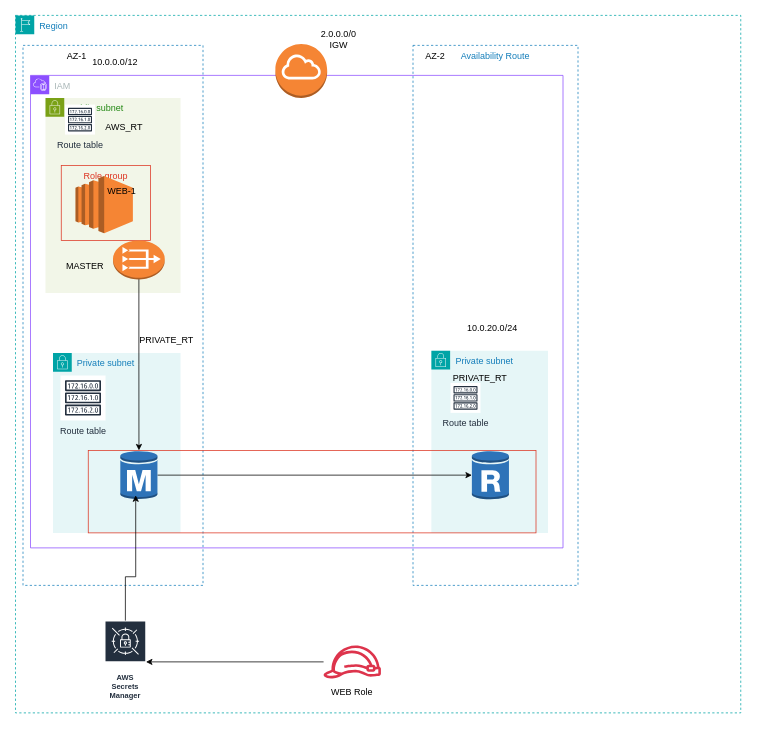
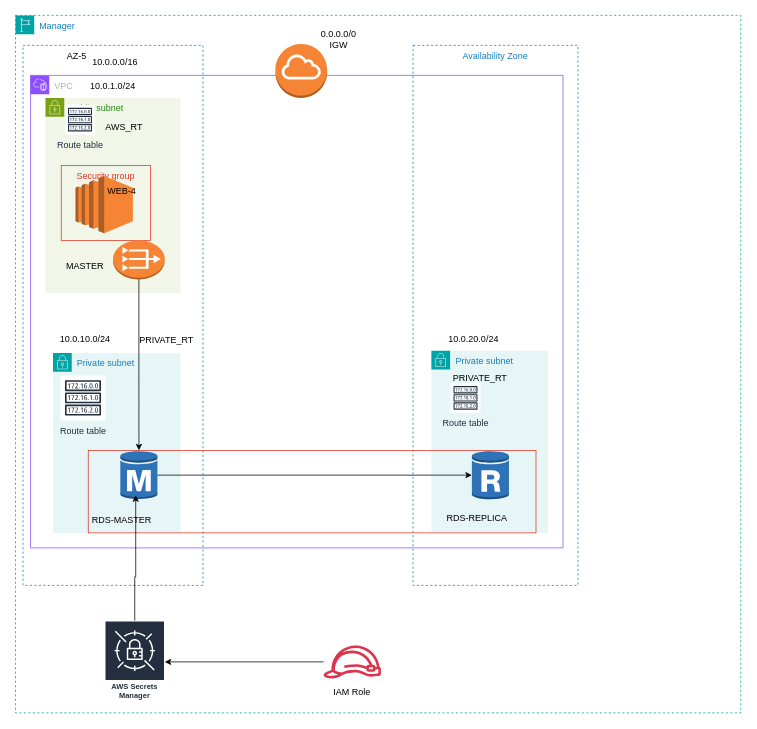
- <mxCell id="2" value="Region" style="points=[[0,0],[0.25,0],[0.5,0],[0.75,0],[1,0],[1,0.25],[1,0.5],[1,0.75],[1,1],[0.75,1],[0.5,1],[0.25,1],[0,1],[0,0.75],[0,0.5],[0,0.25]];outlineConnect=0;gradientColor=none;html=1;whiteSpace=wrap;fontSize=12;fontStyle=0;container=1;pointerEvents=0;collapsible=0;recursiveResize=0;shape=mxgraph.aws4.group;grIcon=mxgraph.aws4.group_region;strokeColor=#00A4A6;fillColor=none;verticalAlign=top;align=left;spacingLeft=30;fontColor=#147EBA;dashed=1;" vertex="1" parent="1"><mxGeometry x="20" y="20" width="967" height="930" as="geometry" /></mxCell>
+ <mxCell id="2" value="Manager" style="points=[[0,0],[0.25,0],[0.5,0],[0.75,0],[1,0],[1,0.25],[1,0.5],[1,0.75],[1,1],[0.75,1],[0.5,1],[0.25,1],[0,1],[0,0.75],[0,0.5],[0,0.25]];outlineConnect=0;gradientColor=none;html=1;whiteSpace=wrap;fontSize=12;fontStyle=0;container=1;pointerEvents=0;collapsible=0;recursiveResize=0;shape=mxgraph.aws4.group;grIcon=mxgraph.aws4.group_region;strokeColor=#00A4A6;fillColor=none;verticalAlign=top;align=left;spacingLeft=30;fontColor=#147EBA;dashed=1;" vertex="1" parent="1"><mxGeometry x="20" y="20" width="967" height="930" as="geometry" /></mxCell>
- <mxCell id="25" value="2.0.0.0/0&lt;div&gt;IGW&lt;/div&gt;" style="text;html=1;align=center;verticalAlign=middle;whiteSpace=wrap;rounded=0;" vertex="1" parent="2"><mxGeometry x="401" y="17" width="60" height="30" as="geometry" /></mxCell>
+ <mxCell id="25" value="0.0.0.0/0&lt;div&gt;IGW&lt;/div&gt;" style="text;html=1;align=center;verticalAlign=middle;whiteSpace=wrap;rounded=0;" vertex="1" parent="2"><mxGeometry x="401" y="17" width="60" height="30" as="geometry" /></mxCell>
- <mxCell id="4" value="Availability Route" style="fillColor=none;strokeColor=#147EBA;dashed=1;verticalAlign=top;fontStyle=0;fontColor=#147EBA;whiteSpace=wrap;html=1;" vertex="1" parent="2"><mxGeometry x="530" y="40" width="220" height="720" as="geometry" /></mxCell>
+ <mxCell id="4" value="Availability Zone" style="fillColor=none;strokeColor=#147EBA;dashed=1;verticalAlign=top;fontStyle=0;fontColor=#147EBA;whiteSpace=wrap;html=1;" vertex="1" parent="2"><mxGeometry x="530" y="40" width="220" height="720" as="geometry" /></mxCell>
- <mxCell id="23" value="AZ-1" style="text;html=1;align=center;verticalAlign=middle;whiteSpace=wrap;rounded=0;" vertex="1" parent="2"><mxGeometry x="52" y="40" width="60" height="30" as="geometry" /></mxCell>
+ <mxCell id="23" value="AZ-5" style="text;html=1;align=center;verticalAlign=middle;whiteSpace=wrap;rounded=0;" vertex="1" parent="2"><mxGeometry x="52" y="40" width="60" height="30" as="geometry" /></mxCell>
- <mxCell id="24" value="AZ-2" style="text;html=1;align=center;verticalAlign=middle;whiteSpace=wrap;rounded=0;" vertex="1" parent="2"><mxGeometry x="530" y="40" width="60" height="30" as="geometry" /></mxCell>
- <mxCell id="26" value="10.0.0.0/12" style="text;html=1;align=center;verticalAlign=middle;whiteSpace=wrap;rounded=0;" vertex="1" parent="2"><mxGeometry x="100" y="47" width="66" height="30" as="geometry" /></mxCell>
+ <mxCell id="26" value="10.0.0.0/16" style="text;html=1;align=center;verticalAlign=middle;whiteSpace=wrap;rounded=0;" vertex="1" parent="2"><mxGeometry x="100" y="47" width="66" height="30" as="geometry" /></mxCell>
- <mxCell id="7" value="IAM" style="points=[[0,0],[0.25,0],[0.5,0],[0.75,0],[1,0],[1,0.25],[1,0.5],[1,0.75],[1,1],[0.75,1],[0.5,1],[0.25,1],[0,1],[0,0.75],[0,0.5],[0,0.25]];outlineConnect=0;gradientColor=none;html=1;whiteSpace=wrap;fontSize=12;fontStyle=0;container=1;pointerEvents=0;collapsible=0;recursiveResize=0;shape=mxgraph.aws4.group;grIcon=mxgraph.aws4.group_vpc2;strokeColor=#8C4FFF;fillColor=none;verticalAlign=top;align=left;spacingLeft=30;fontColor=#AAB7B8;dashed=0;" vertex="1" parent="2"><mxGeometry x="20" y="80" width="710" height="630" as="geometry" /></mxCell>
+ <mxCell id="7" value="VPC" style="points=[[0,0],[0.25,0],[0.5,0],[0.75,0],[1,0],[1,0.25],[1,0.5],[1,0.75],[1,1],[0.75,1],[0.5,1],[0.25,1],[0,1],[0,0.75],[0,0.5],[0,0.25]];outlineConnect=0;gradientColor=none;html=1;whiteSpace=wrap;fontSize=12;fontStyle=0;container=1;pointerEvents=0;collapsible=0;recursiveResize=0;shape=mxgraph.aws4.group;grIcon=mxgraph.aws4.group_vpc2;strokeColor=#8C4FFF;fillColor=none;verticalAlign=top;align=left;spacingLeft=30;fontColor=#AAB7B8;dashed=0;" vertex="1" parent="2"><mxGeometry x="20" y="80" width="710" height="630" as="geometry" /></mxCell>
+ <mxCell id="27" value="10.0.1.0/24" style="text;html=1;align=center;verticalAlign=middle;whiteSpace=wrap;rounded=0;" vertex="1" parent="2"><mxGeometry x="97" y="80" width="66" height="30" as="geometry" /></mxCell>
- <mxCell id="15" value="Role group" style="fillColor=none;strokeColor=#DD3522;verticalAlign=top;fontStyle=0;fontColor=#DD3522;whiteSpace=wrap;html=1;" vertex="1" parent="7"><mxGeometry x="41" y="120" width="119" height="100" as="geometry" /></mxCell>
+ <mxCell id="15" value="Security group" style="fillColor=none;strokeColor=#DD3522;verticalAlign=top;fontStyle=0;fontColor=#DD3522;whiteSpace=wrap;html=1;" vertex="1" parent="7"><mxGeometry x="41" y="120" width="119" height="100" as="geometry" /></mxCell>
- <mxCell id="31" value="WEB-1" style="text;html=1;align=center;verticalAlign=middle;whiteSpace=wrap;rounded=0;" vertex="1" parent="2"><mxGeometry x="112" y="219" width="60" height="30" as="geometry" /></mxCell>
+ <mxCell id="31" value="WEB-4" style="text;html=1;align=center;verticalAlign=middle;whiteSpace=wrap;rounded=0;" vertex="1" parent="2"><mxGeometry x="112" y="219" width="60" height="30" as="geometry" /></mxCell>
- <mxCell id="33" value="10.0.20.0/24" style="text;html=1;align=center;verticalAlign=middle;whiteSpace=wrap;rounded=0;" vertex="1" parent="2"><mxGeometry x="598" y="402" width="76" height="30" as="geometry" /></mxCell>
+ <mxCell id="33" value="10.0.20.0/24" style="text;html=1;align=center;verticalAlign=middle;whiteSpace=wrap;rounded=0;" vertex="1" parent="2"><mxGeometry x="573" y="417" width="76" height="30" as="geometry" /></mxCell>
+ <mxCell id="28" value="10.0.10.0/24" style="text;html=1;align=center;verticalAlign=middle;whiteSpace=wrap;rounded=0;" vertex="1" parent="2"><mxGeometry x="60" y="417" width="66" height="30" as="geometry" /></mxCell>
+ <mxCell id="14" value="RDS-REPLICA" style="text;html=1;align=center;verticalAlign=middle;whiteSpace=wrap;rounded=0;" vertex="1" parent="7"><mxGeometry x="553" y="579" width="85" height="23" as="geometry" /></mxCell>
+ <mxCell id="13" value="RDS-MASTER" style="text;html=1;align=center;verticalAlign=middle;whiteSpace=wrap;rounded=0;" vertex="1" parent="7"><mxGeometry x="80" y="581" width="84" height="23" as="geometry" /></mxCell>
- <mxCell id="37" value="AWS Secrets Manager" style="sketch=0;outlineConnect=0;fontColor=#232F3E;gradientColor=none;strokeColor=#ffffff;fillColor=#232F3E;dashed=0;verticalLabelPosition=middle;verticalAlign=bottom;align=center;html=1;whiteSpace=wrap;fontSize=10;fontStyle=1;spacing=3;shape=mxgraph.aws4.productIcon;prIcon=mxgraph.aws4.secrets_manager;" vertex="1" parent="2"><mxGeometry x="119" y="807" width="55" height="110" as="geometry" /></mxCell>
+ <mxCell id="37" value="AWS Secrets Manager" style="sketch=0;outlineConnect=0;fontColor=#232F3E;gradientColor=none;strokeColor=#ffffff;fillColor=#232F3E;dashed=0;verticalLabelPosition=middle;verticalAlign=bottom;align=center;html=1;whiteSpace=wrap;fontSize=10;fontStyle=1;spacing=3;shape=mxgraph.aws4.productIcon;prIcon=mxgraph.aws4.secrets_manager;" vertex="1" parent="2"><mxGeometry x="119" y="807" width="80" height="110" as="geometry" /></mxCell>
- <mxCell id="39" value="WEB Role" style="text;html=1;align=center;verticalAlign=middle;whiteSpace=wrap;rounded=0;" vertex="1" parent="2"><mxGeometry x="419" y="887" width="60" height="30" as="geometry" /></mxCell>
+ <mxCell id="39" value="IAM Role" style="text;html=1;align=center;verticalAlign=middle;whiteSpace=wrap;rounded=0;" vertex="1" parent="2"><mxGeometry x="419" y="887" width="60" height="30" as="geometry" /></mxCell>
